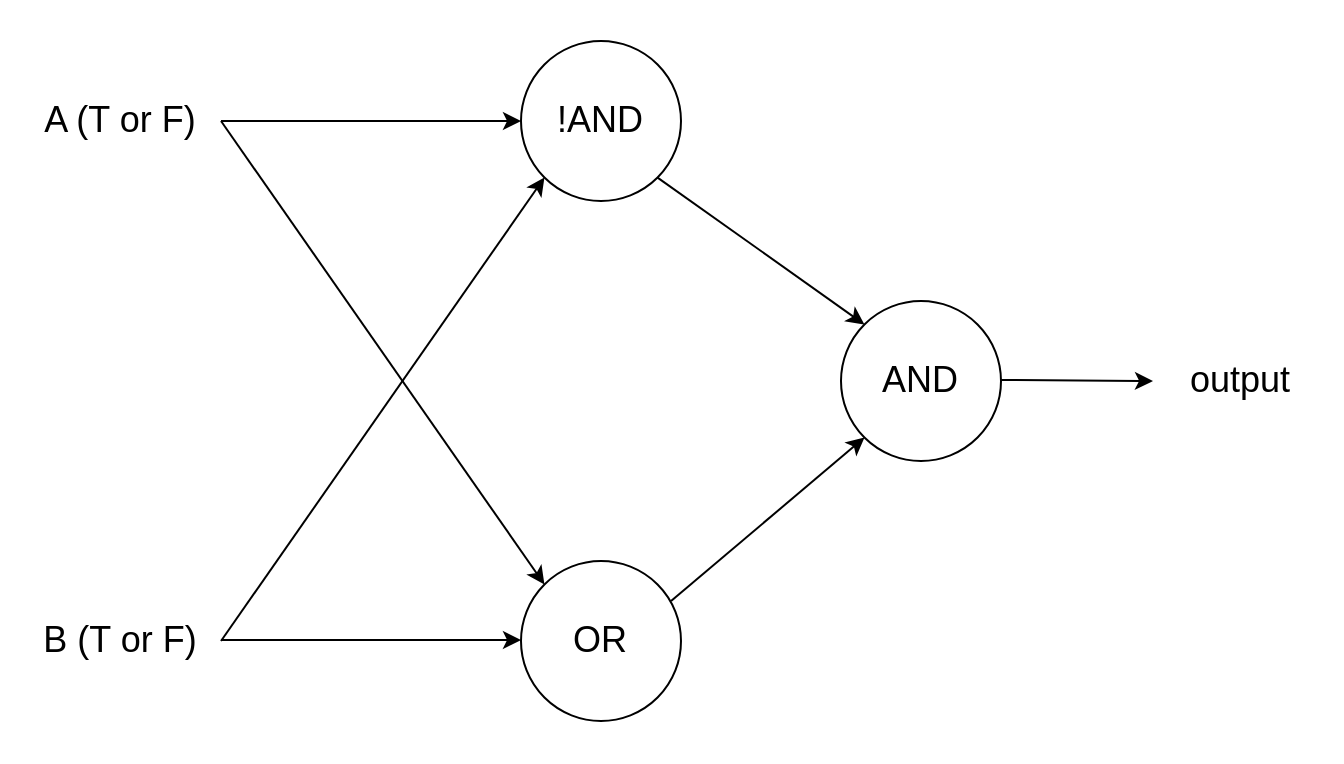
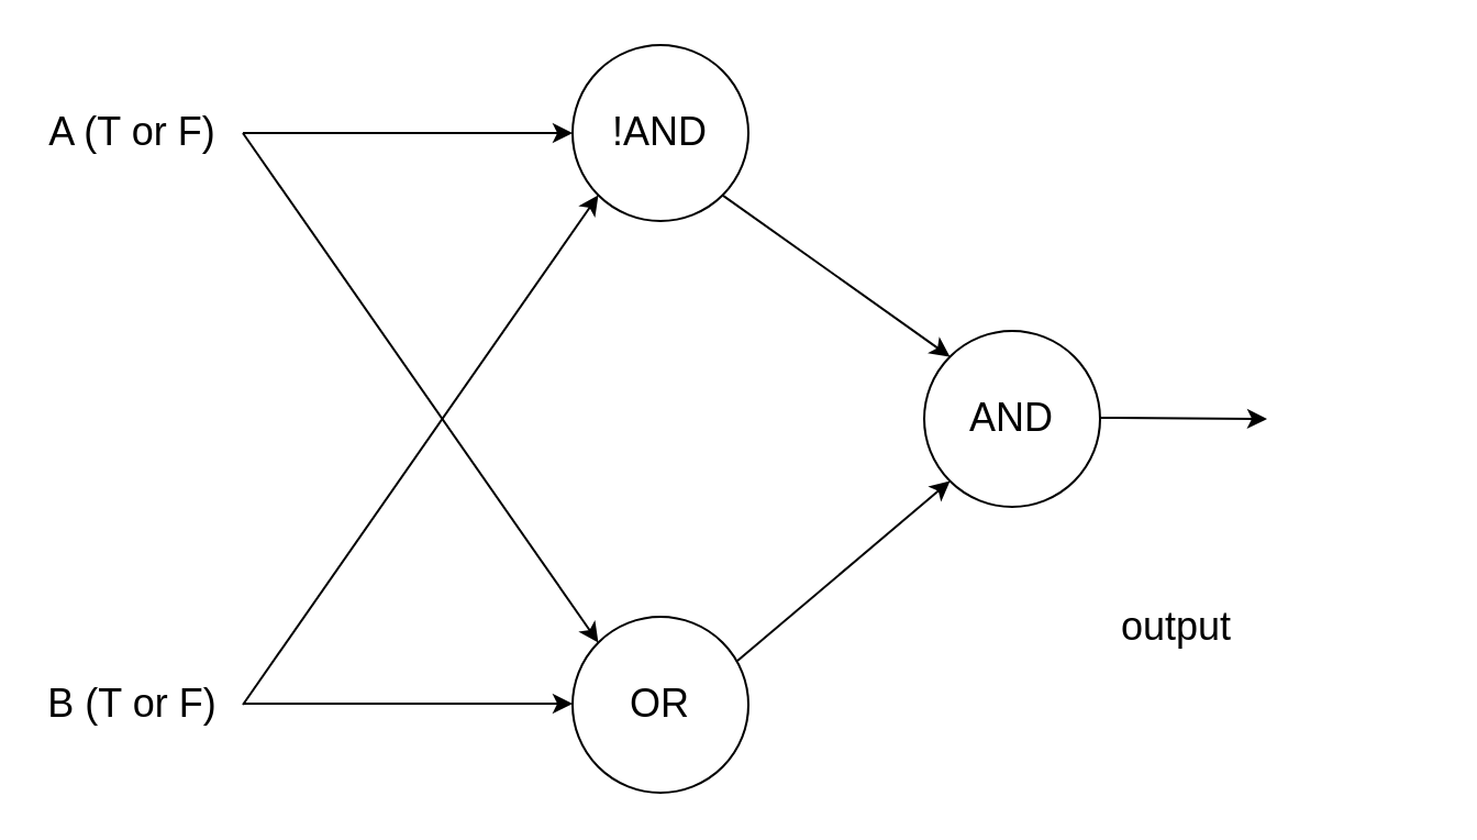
- <mxCell id="15" value="output" style="text;html=1;strokeColor=none;fillColor=none;align=center;verticalAlign=middle;whiteSpace=wrap;rounded=0;fontSize=18;" vertex="1" parent="1"><mxGeometry x="590" y="175" width="60" height="30" as="geometry" /></mxCell>
+ <mxCell id="15" value="output" style="text;html=1;strokeColor=none;fillColor=none;align=center;verticalAlign=middle;whiteSpace=wrap;rounded=0;fontSize=18;" vertex="1" parent="1"><mxGeometry x="505" y="270" width="60" height="30" as="geometry" /></mxCell>
